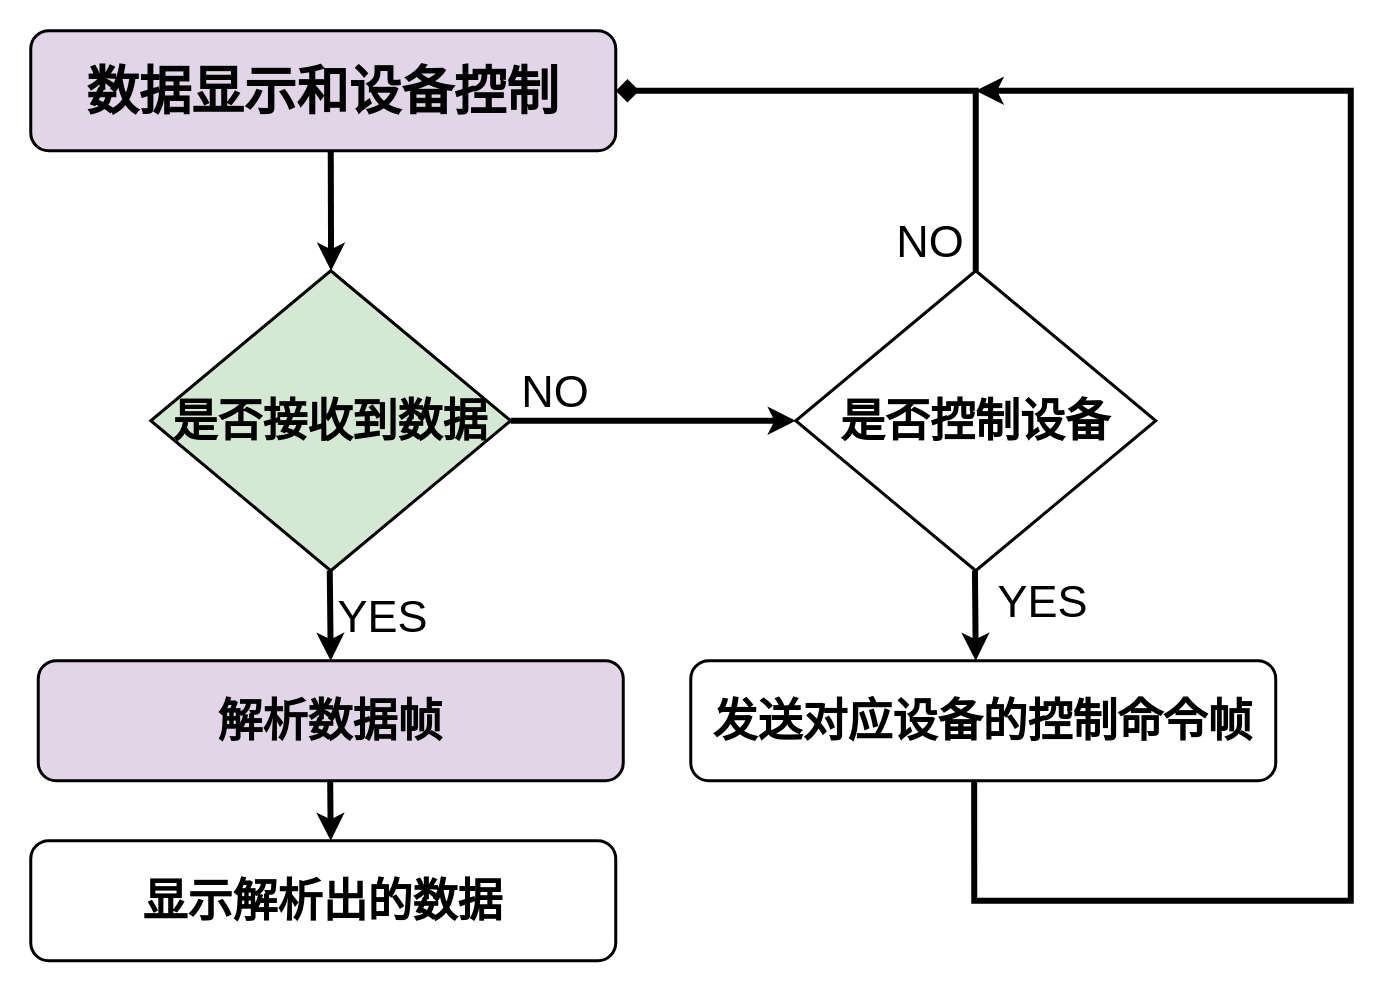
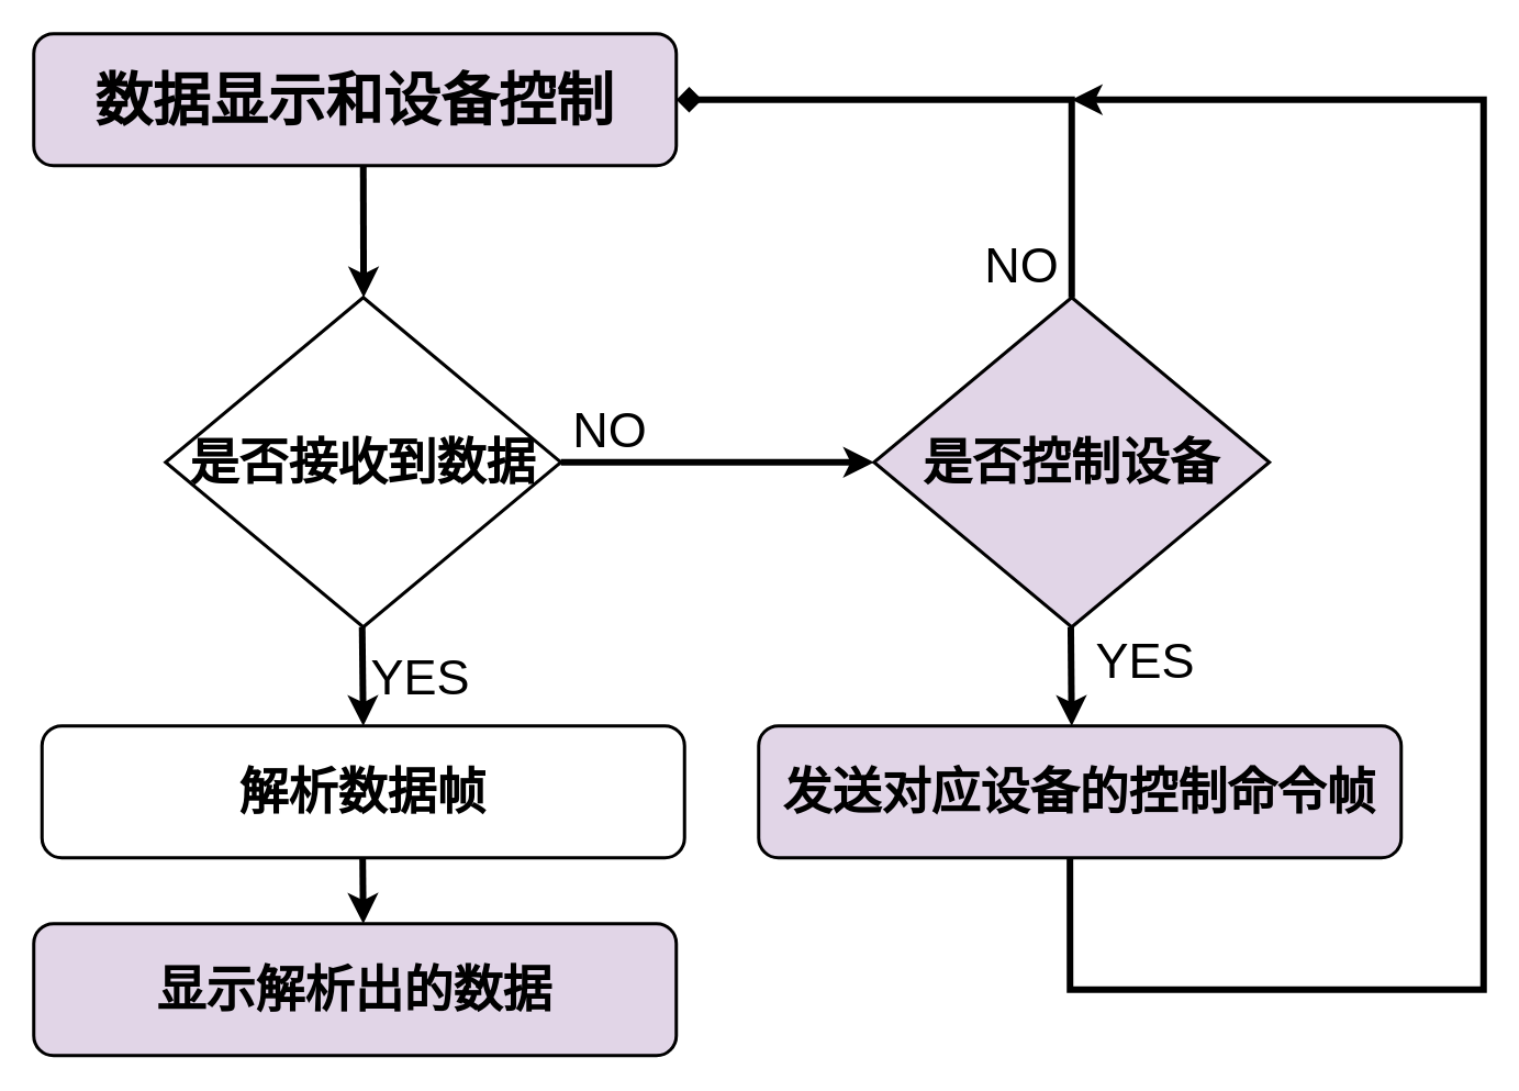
- <mxCell id="4" value="&lt;font style=&quot;font-size: 30px;&quot;&gt;&lt;b&gt;是否接收到数据&lt;/b&gt;&lt;/font&gt;" style="rhombus;whiteSpace=wrap;html=1;strokeWidth=2;fillColor=#d5e8d4;" vertex="1" parent="1"><mxGeometry x="100" y="180" width="240" height="200" as="geometry" /></mxCell>
+ <mxCell id="4" value="&lt;font style=&quot;font-size: 30px;&quot;&gt;&lt;b&gt;是否接收到数据&lt;/b&gt;&lt;/font&gt;" style="rhombus;whiteSpace=wrap;html=1;strokeWidth=2;" vertex="1" parent="1"><mxGeometry x="100" y="180" width="240" height="200" as="geometry" /></mxCell>
- <mxCell id="12" value="&lt;font style=&quot;font-size: 30px;&quot;&gt;&lt;b&gt;是否控制设备&lt;/b&gt;&lt;/font&gt;" style="rhombus;whiteSpace=wrap;html=1;strokeWidth=2;" vertex="1" parent="1"><mxGeometry x="530" y="180" width="240" height="200" as="geometry" /></mxCell>
+ <mxCell id="12" value="&lt;font style=&quot;font-size: 30px;&quot;&gt;&lt;b&gt;是否控制设备&lt;/b&gt;&lt;/font&gt;" style="rhombus;whiteSpace=wrap;html=1;strokeWidth=2;fillColor=#e1d5e7;" vertex="1" parent="1"><mxGeometry x="530" y="180" width="240" height="200" as="geometry" /></mxCell>
- <mxCell id="5" value="&lt;span style=&quot;font-size: 30px;&quot;&gt;&lt;b&gt;解析数据帧&lt;/b&gt;&lt;/span&gt;" style="rounded=1;whiteSpace=wrap;html=1;strokeWidth=2;fillColor=#e1d5e7;" vertex="1" parent="1"><mxGeometry x="25" y="440" width="390" height="80" as="geometry" /></mxCell>
+ <mxCell id="5" value="&lt;span style=&quot;font-size: 30px;&quot;&gt;&lt;b&gt;解析数据帧&lt;/b&gt;&lt;/span&gt;" style="rounded=1;whiteSpace=wrap;html=1;strokeWidth=2;" vertex="1" parent="1"><mxGeometry x="25" y="440" width="390" height="80" as="geometry" /></mxCell>
- <mxCell id="15" value="&lt;span style=&quot;font-size: 30px;&quot;&gt;&lt;b&gt;发送对应设备的控制命令帧&lt;/b&gt;&lt;/span&gt;" style="rounded=1;whiteSpace=wrap;html=1;strokeWidth=2;" vertex="1" parent="1"><mxGeometry x="460" y="440" width="390" height="80" as="geometry" /></mxCell>
+ <mxCell id="15" value="&lt;span style=&quot;font-size: 30px;&quot;&gt;&lt;b&gt;发送对应设备的控制命令帧&lt;/b&gt;&lt;/span&gt;" style="rounded=1;whiteSpace=wrap;html=1;strokeWidth=2;fillColor=#e1d5e7;" vertex="1" parent="1"><mxGeometry x="460" y="440" width="390" height="80" as="geometry" /></mxCell>
- <mxCell id="9" value="&lt;span style=&quot;font-size: 30px;&quot;&gt;&lt;b&gt;显示解析出的数据&lt;/b&gt;&lt;/span&gt;" style="rounded=1;whiteSpace=wrap;html=1;strokeWidth=2;" vertex="1" parent="1"><mxGeometry x="20" y="560" width="390" height="80" as="geometry" /></mxCell>
+ <mxCell id="9" value="&lt;span style=&quot;font-size: 30px;&quot;&gt;&lt;b&gt;显示解析出的数据&lt;/b&gt;&lt;/span&gt;" style="rounded=1;whiteSpace=wrap;html=1;strokeWidth=2;fillColor=#e1d5e7;" vertex="1" parent="1"><mxGeometry x="20" y="560" width="390" height="80" as="geometry" /></mxCell>
